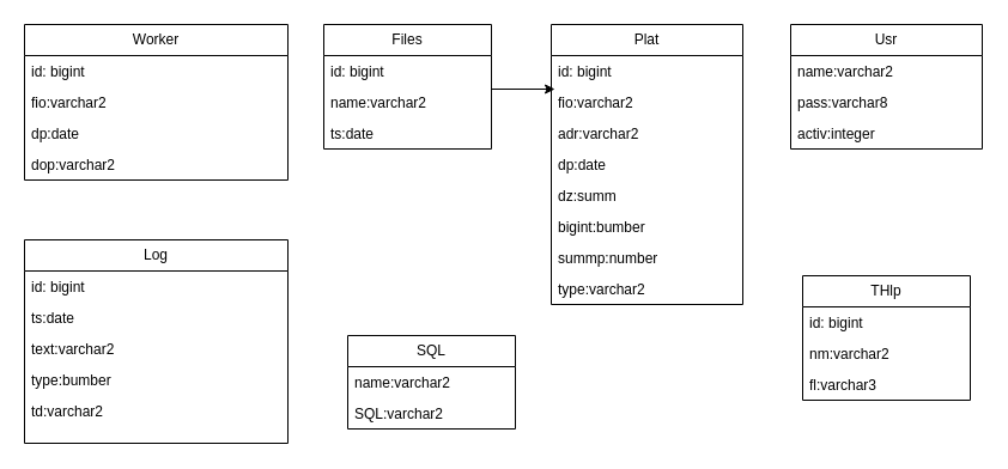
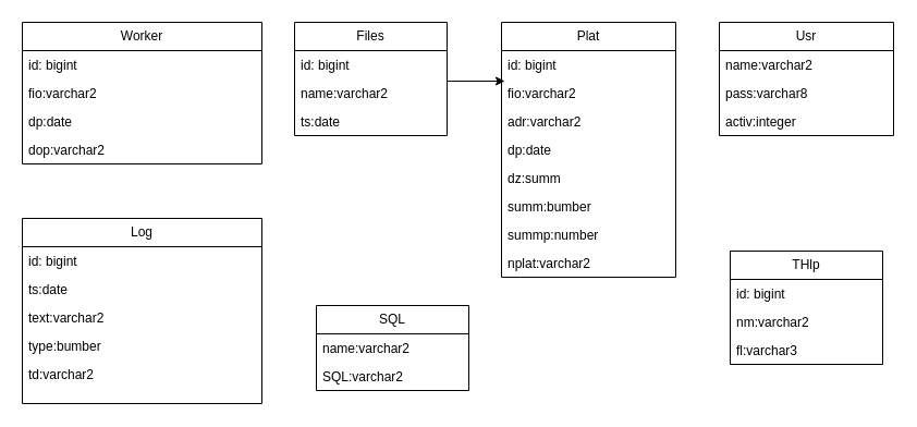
- <mxCell id="12" value="bigint:bumber" style="text;strokeColor=none;fillColor=none;align=left;verticalAlign=top;spacingLeft=4;spacingRight=4;overflow=hidden;rotatable=0;points=[[0,0.5],[1,0.5]];portConstraint=eastwest;whiteSpace=wrap;html=1;" parent="6" vertex="1"><mxGeometry y="156" width="160" height="26" as="geometry" /></mxCell>
+ <mxCell id="12" value="summ:bumber" style="text;strokeColor=none;fillColor=none;align=left;verticalAlign=top;spacingLeft=4;spacingRight=4;overflow=hidden;rotatable=0;points=[[0,0.5],[1,0.5]];portConstraint=eastwest;whiteSpace=wrap;html=1;" parent="6" vertex="1"><mxGeometry y="156" width="160" height="26" as="geometry" /></mxCell>
- <mxCell id="14" value="type:varchar2" style="text;strokeColor=none;fillColor=none;align=left;verticalAlign=top;spacingLeft=4;spacingRight=4;overflow=hidden;rotatable=0;points=[[0,0.5],[1,0.5]];portConstraint=eastwest;whiteSpace=wrap;html=1;" parent="6" vertex="1"><mxGeometry y="208" width="160" height="26" as="geometry" /></mxCell>
+ <mxCell id="14" value="nplat:varchar2" style="text;strokeColor=none;fillColor=none;align=left;verticalAlign=top;spacingLeft=4;spacingRight=4;overflow=hidden;rotatable=0;points=[[0,0.5],[1,0.5]];portConstraint=eastwest;whiteSpace=wrap;html=1;" parent="6" vertex="1"><mxGeometry y="208" width="160" height="26" as="geometry" /></mxCell>
